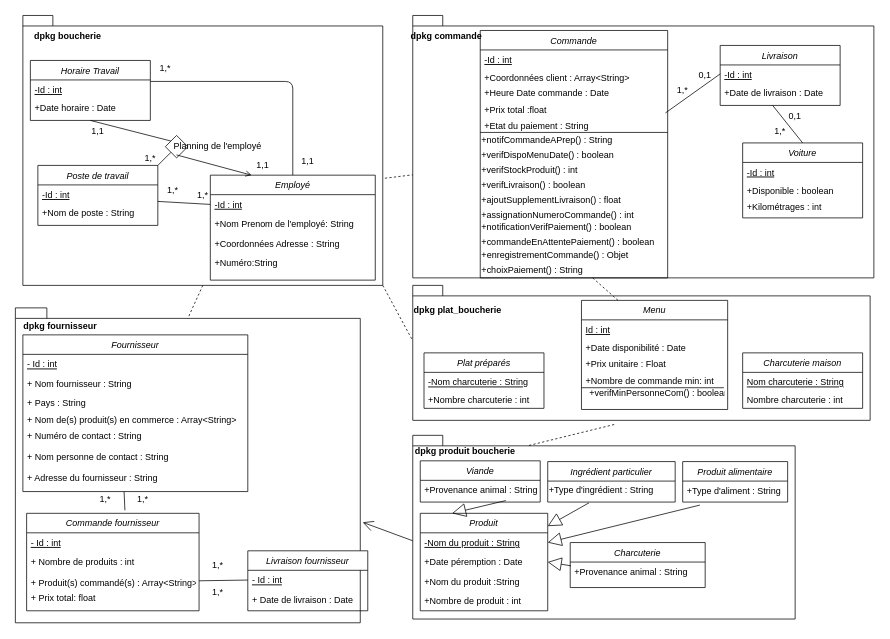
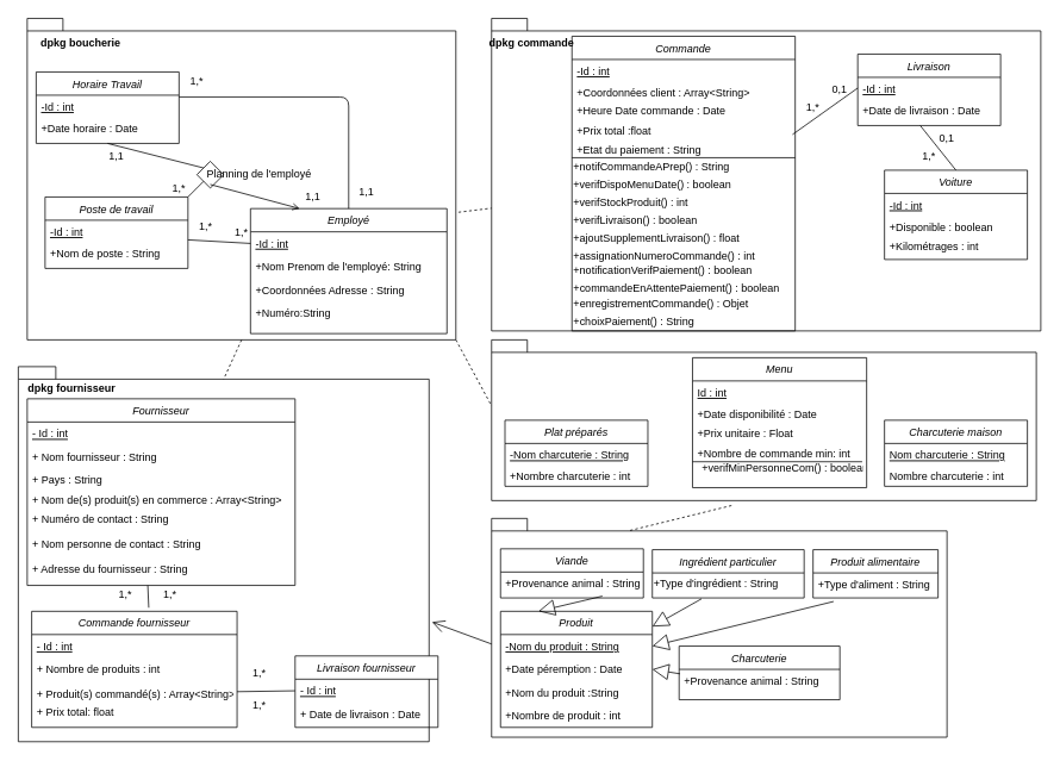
- <mxCell id="98" value="" style="endArrow=none;dashed=1;html=1;entryX=0.25;entryY=0;entryDx=0;entryDy=0;exitX=0.625;exitY=1;exitDx=0;exitDy=0;exitPerimeter=0;" edge="1" parent="1" source="95" target="51"><mxGeometry width="50" height="50" relative="1" as="geometry"><mxPoint x="715.04" y="603.475" as="sourcePoint" /><mxPoint x="831.45" y="574.86" as="targetPoint" /></mxGeometry></mxCell>
- <mxCell id="124" value="dpkg plat_boucherie" style="text;align=center;fontStyle=1;verticalAlign=middle;spacingLeft=3;spacingRight=3;strokeColor=none;rotatable=0;points=[[0,0.5],[1,0.5]];portConstraint=eastwest;" vertex="1" parent="1"><mxGeometry x="550" y="400" width="120" height="26" as="geometry" /></mxCell>
- <mxCell id="125" value="dpkg produit boucherie" style="text;align=center;fontStyle=1;verticalAlign=middle;spacingLeft=3;spacingRight=3;strokeColor=none;rotatable=0;points=[[0,0.5],[1,0.5]];portConstraint=eastwest;" vertex="1" parent="1"><mxGeometry x="560" y="588" width="120" height="26" as="geometry" /></mxCell>
